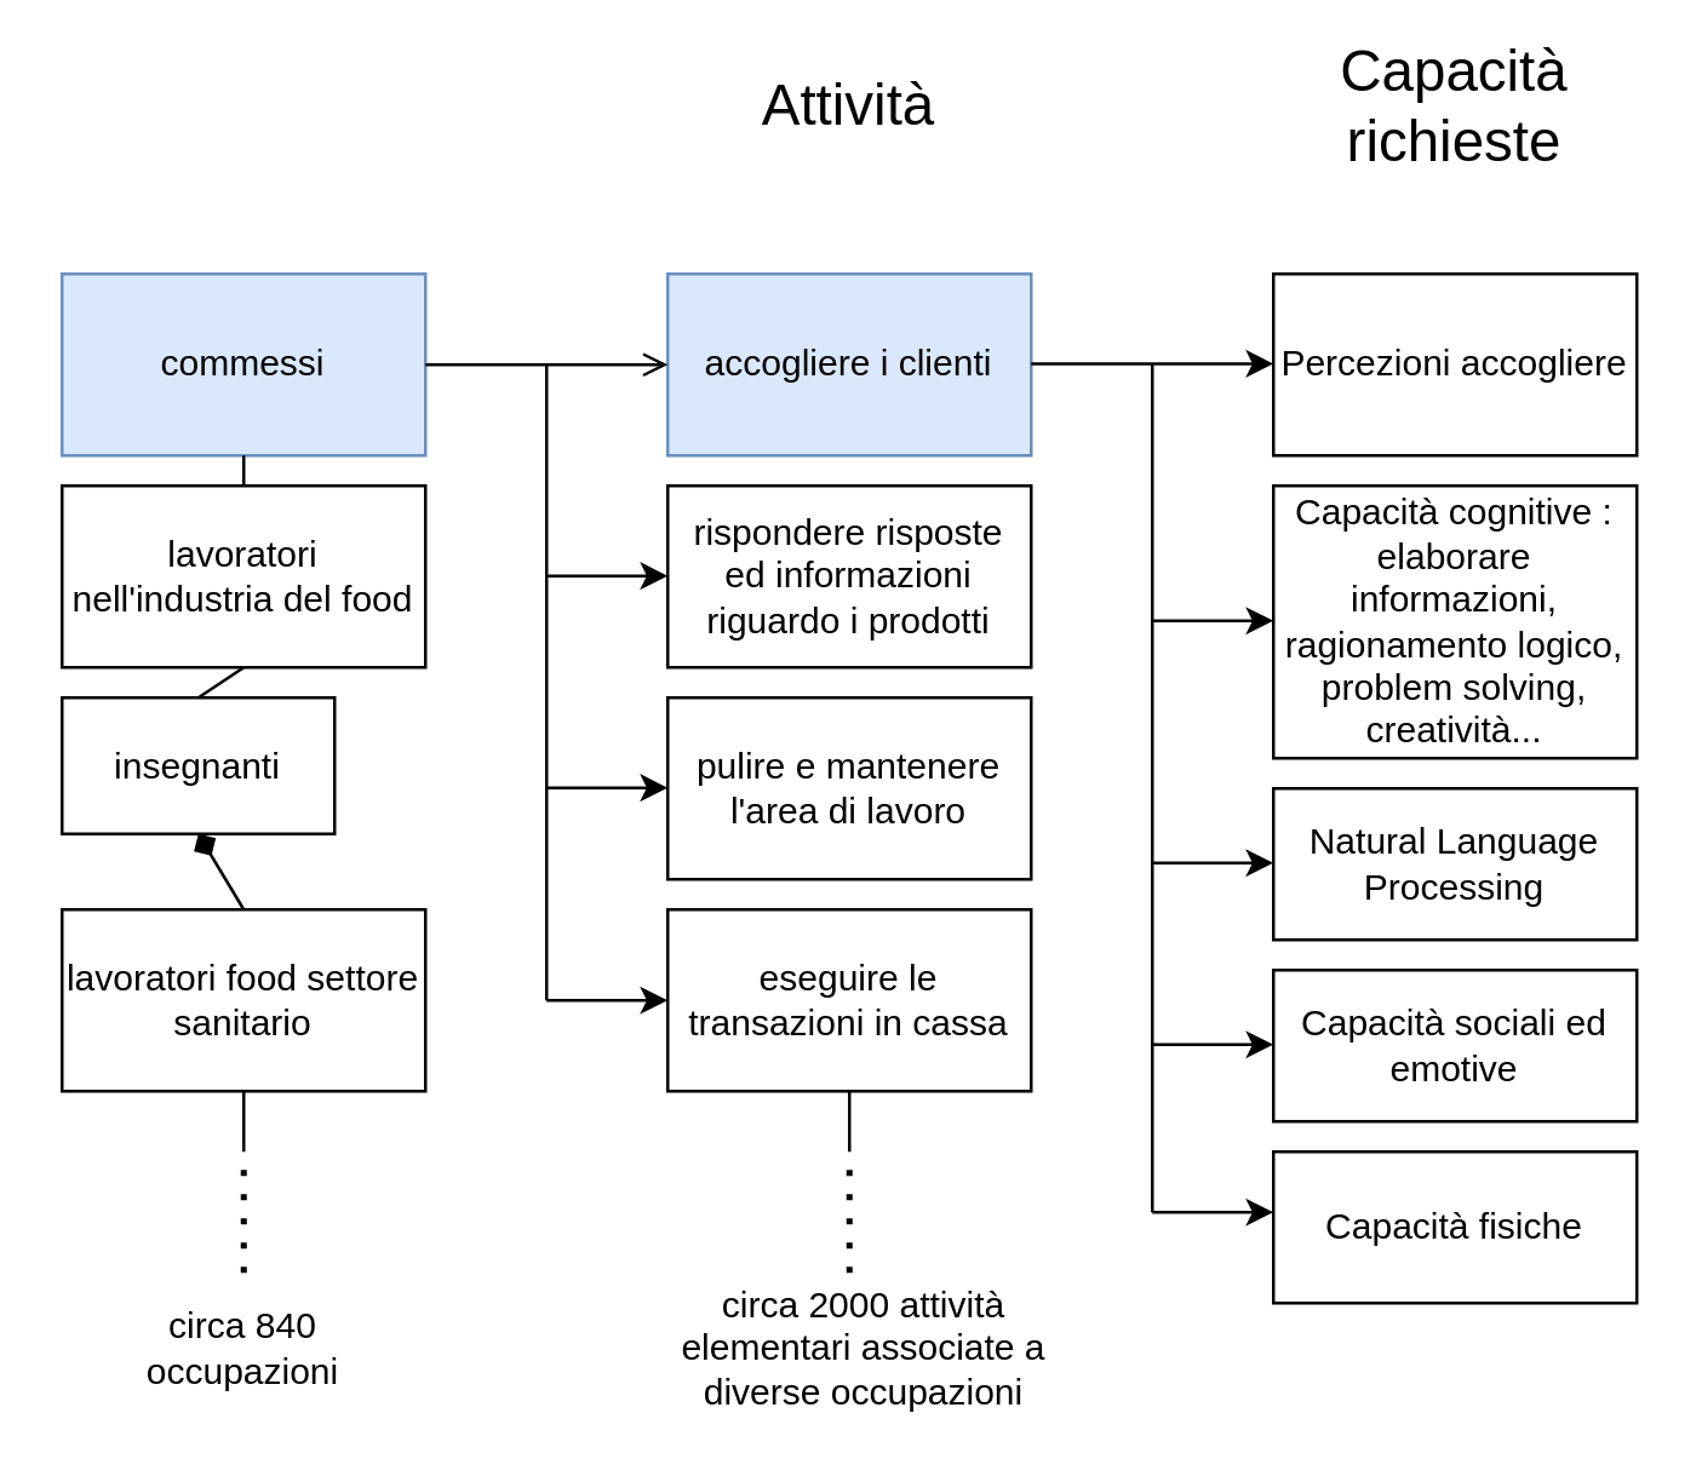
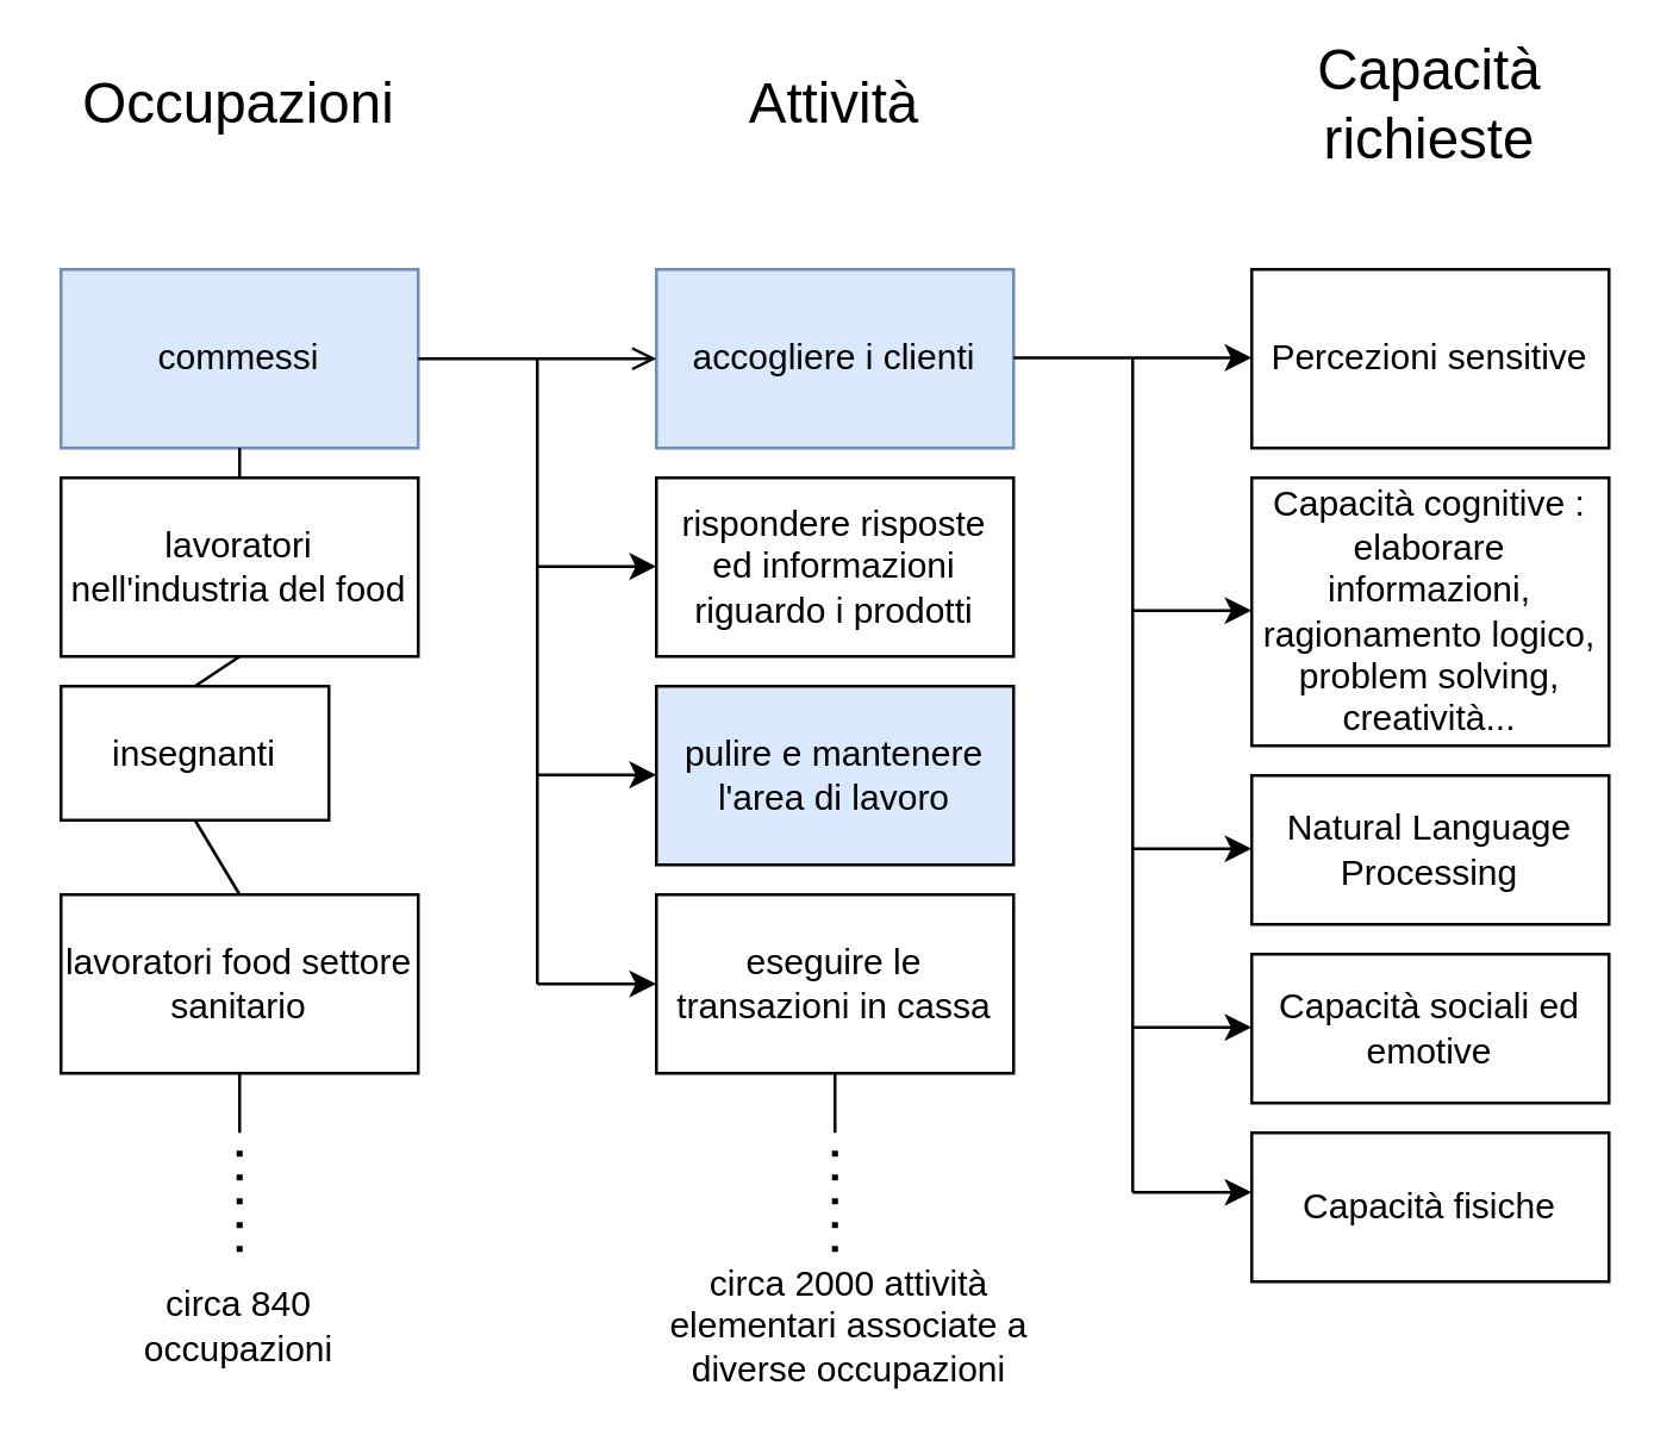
+ <mxCell id="19" value="Occupazioni" style="text;html=1;align=center;verticalAlign=middle;whiteSpace=wrap;rounded=0;fontSize=19;" vertex="1" parent="1"><mxGeometry x="50" y="20" width="60" height="30" as="geometry" /></mxCell>
- <mxCell id="27" value="Percezioni accogliere" style="rounded=0;whiteSpace=wrap;html=1;" vertex="1" parent="1"><mxGeometry x="420" y="90" width="120" height="60" as="geometry" /></mxCell>
+ <mxCell id="27" value="Percezioni sensitive" style="rounded=0;whiteSpace=wrap;html=1;" vertex="1" parent="1"><mxGeometry x="420" y="90" width="120" height="60" as="geometry" /></mxCell>
- <mxCell id="14" value="pulire e mantenere l'area di lavoro" style="rounded=0;whiteSpace=wrap;html=1;" vertex="1" parent="1"><mxGeometry x="220" y="230" width="120" height="60" as="geometry" /></mxCell>
+ <mxCell id="14" value="pulire e mantenere l'area di lavoro" style="rounded=0;whiteSpace=wrap;html=1;fillColor=#dae8fc;" vertex="1" parent="1"><mxGeometry x="220" y="230" width="120" height="60" as="geometry" /></mxCell>
- <mxCell id="8" value="" style="endArrow=diamond;html=1;rounded=0;entryX=0.5;entryY=1;entryDx=0;entryDy=0;exitX=0.5;exitY=0;exitDx=0;exitDy=0;" edge="1" parent="1" source="4" target="3"><mxGeometry width="50" height="50" relative="1" as="geometry"><mxPoint x="120" y="260" as="sourcePoint" /><mxPoint x="170" y="210" as="targetPoint" /></mxGeometry></mxCell>
+ <mxCell id="8" value="" style="endArrow=none;html=1;rounded=0;entryX=0.5;entryY=1;entryDx=0;entryDy=0;exitX=0.5;exitY=0;exitDx=0;exitDy=0;" edge="1" parent="1" source="4" target="3"><mxGeometry width="50" height="50" relative="1" as="geometry"><mxPoint x="120" y="260" as="sourcePoint" /><mxPoint x="170" y="210" as="targetPoint" /></mxGeometry></mxCell>
